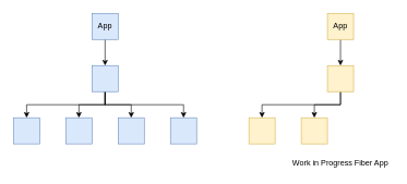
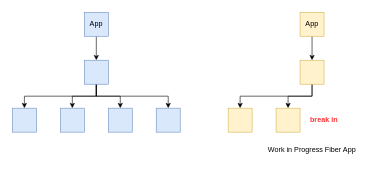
+ <mxCell id="21" value="&lt;b&gt;break in&lt;/b&gt;" style="text;html=1;strokeColor=none;fillColor=none;align=center;verticalAlign=middle;whiteSpace=wrap;rounded=0;fontColor=#FF3333;" vertex="1" parent="1"><mxGeometry x="500" y="190" width="80" height="20" as="geometry" /></mxCell>
